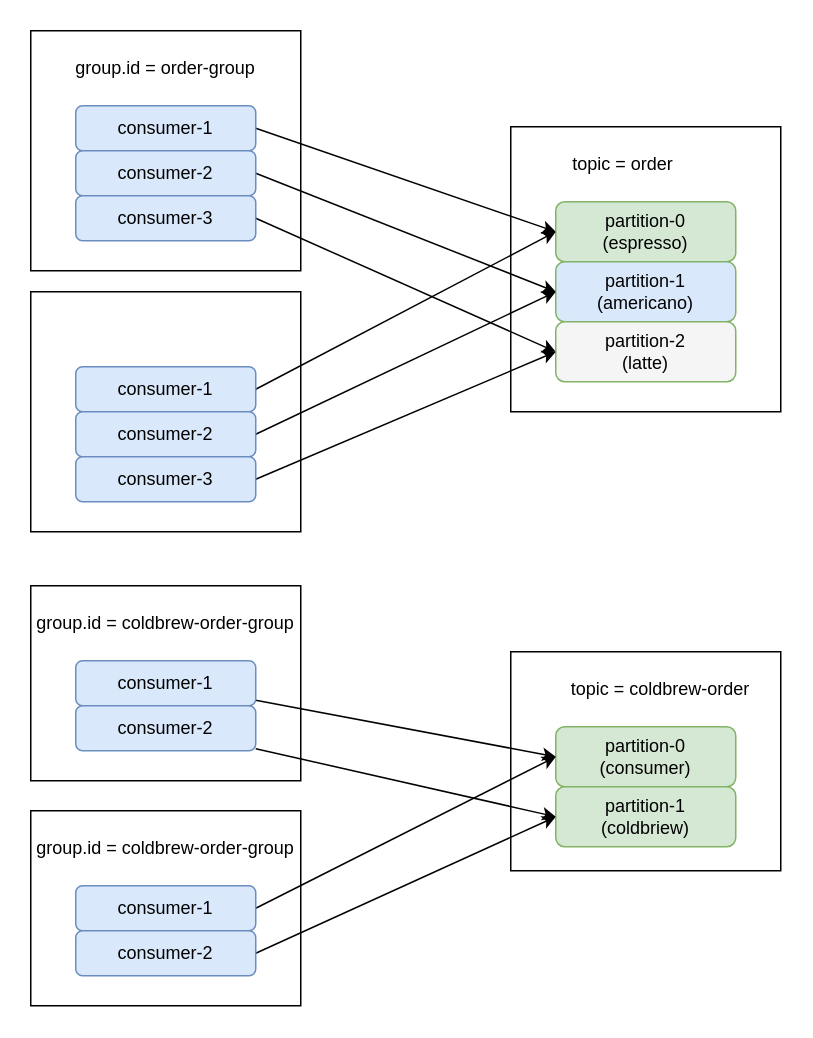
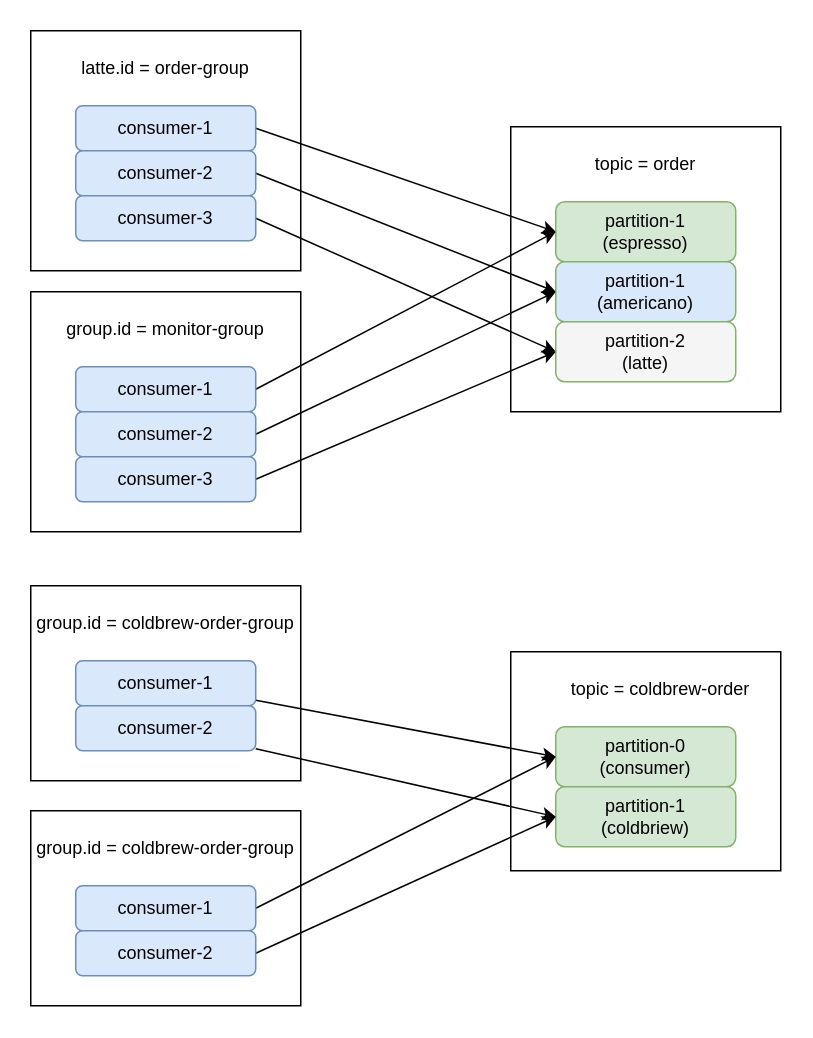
- <mxCell id="11" value="group.id = order-group" style="text;html=1;align=center;verticalAlign=middle;whiteSpace=wrap;rounded=0;" parent="1" vertex="1"><mxGeometry x="20" y="30" width="180" height="30" as="geometry" /></mxCell>
+ <mxCell id="11" value="latte.id = order-group" style="text;html=1;align=center;verticalAlign=middle;whiteSpace=wrap;rounded=0;" parent="1" vertex="1"><mxGeometry x="20" y="30" width="180" height="30" as="geometry" /></mxCell>
- <mxCell id="13" value="topic = order" style="text;html=1;align=center;verticalAlign=middle;whiteSpace=wrap;rounded=0;" parent="1" vertex="1"><mxGeometry x="345" y="94" width="140" height="30" as="geometry" /></mxCell>
+ <mxCell id="13" value="topic = order" style="text;html=1;align=center;verticalAlign=middle;whiteSpace=wrap;rounded=0;" parent="1" vertex="1"><mxGeometry x="360" y="94" width="140" height="30" as="geometry" /></mxCell>
- <mxCell id="12" value="partition-0&lt;div&gt;(espresso)&lt;/div&gt;" style="rounded=1;whiteSpace=wrap;html=1;fillColor=#d5e8d4;strokeColor=#82b366;" parent="1" vertex="1"><mxGeometry x="370" y="134" width="120" height="40" as="geometry" /></mxCell>
+ <mxCell id="12" value="partition-1&lt;div&gt;(espresso)&lt;/div&gt;" style="rounded=1;whiteSpace=wrap;html=1;fillColor=#d5e8d4;strokeColor=#82b366;" parent="1" vertex="1"><mxGeometry x="370" y="134" width="120" height="40" as="geometry" /></mxCell>
+ <mxCell id="32" value="group.id = monitor-group" style="text;html=1;align=center;verticalAlign=middle;whiteSpace=wrap;rounded=0;" vertex="1" parent="1"><mxGeometry x="20" y="204" width="180" height="30" as="geometry" /></mxCell>
